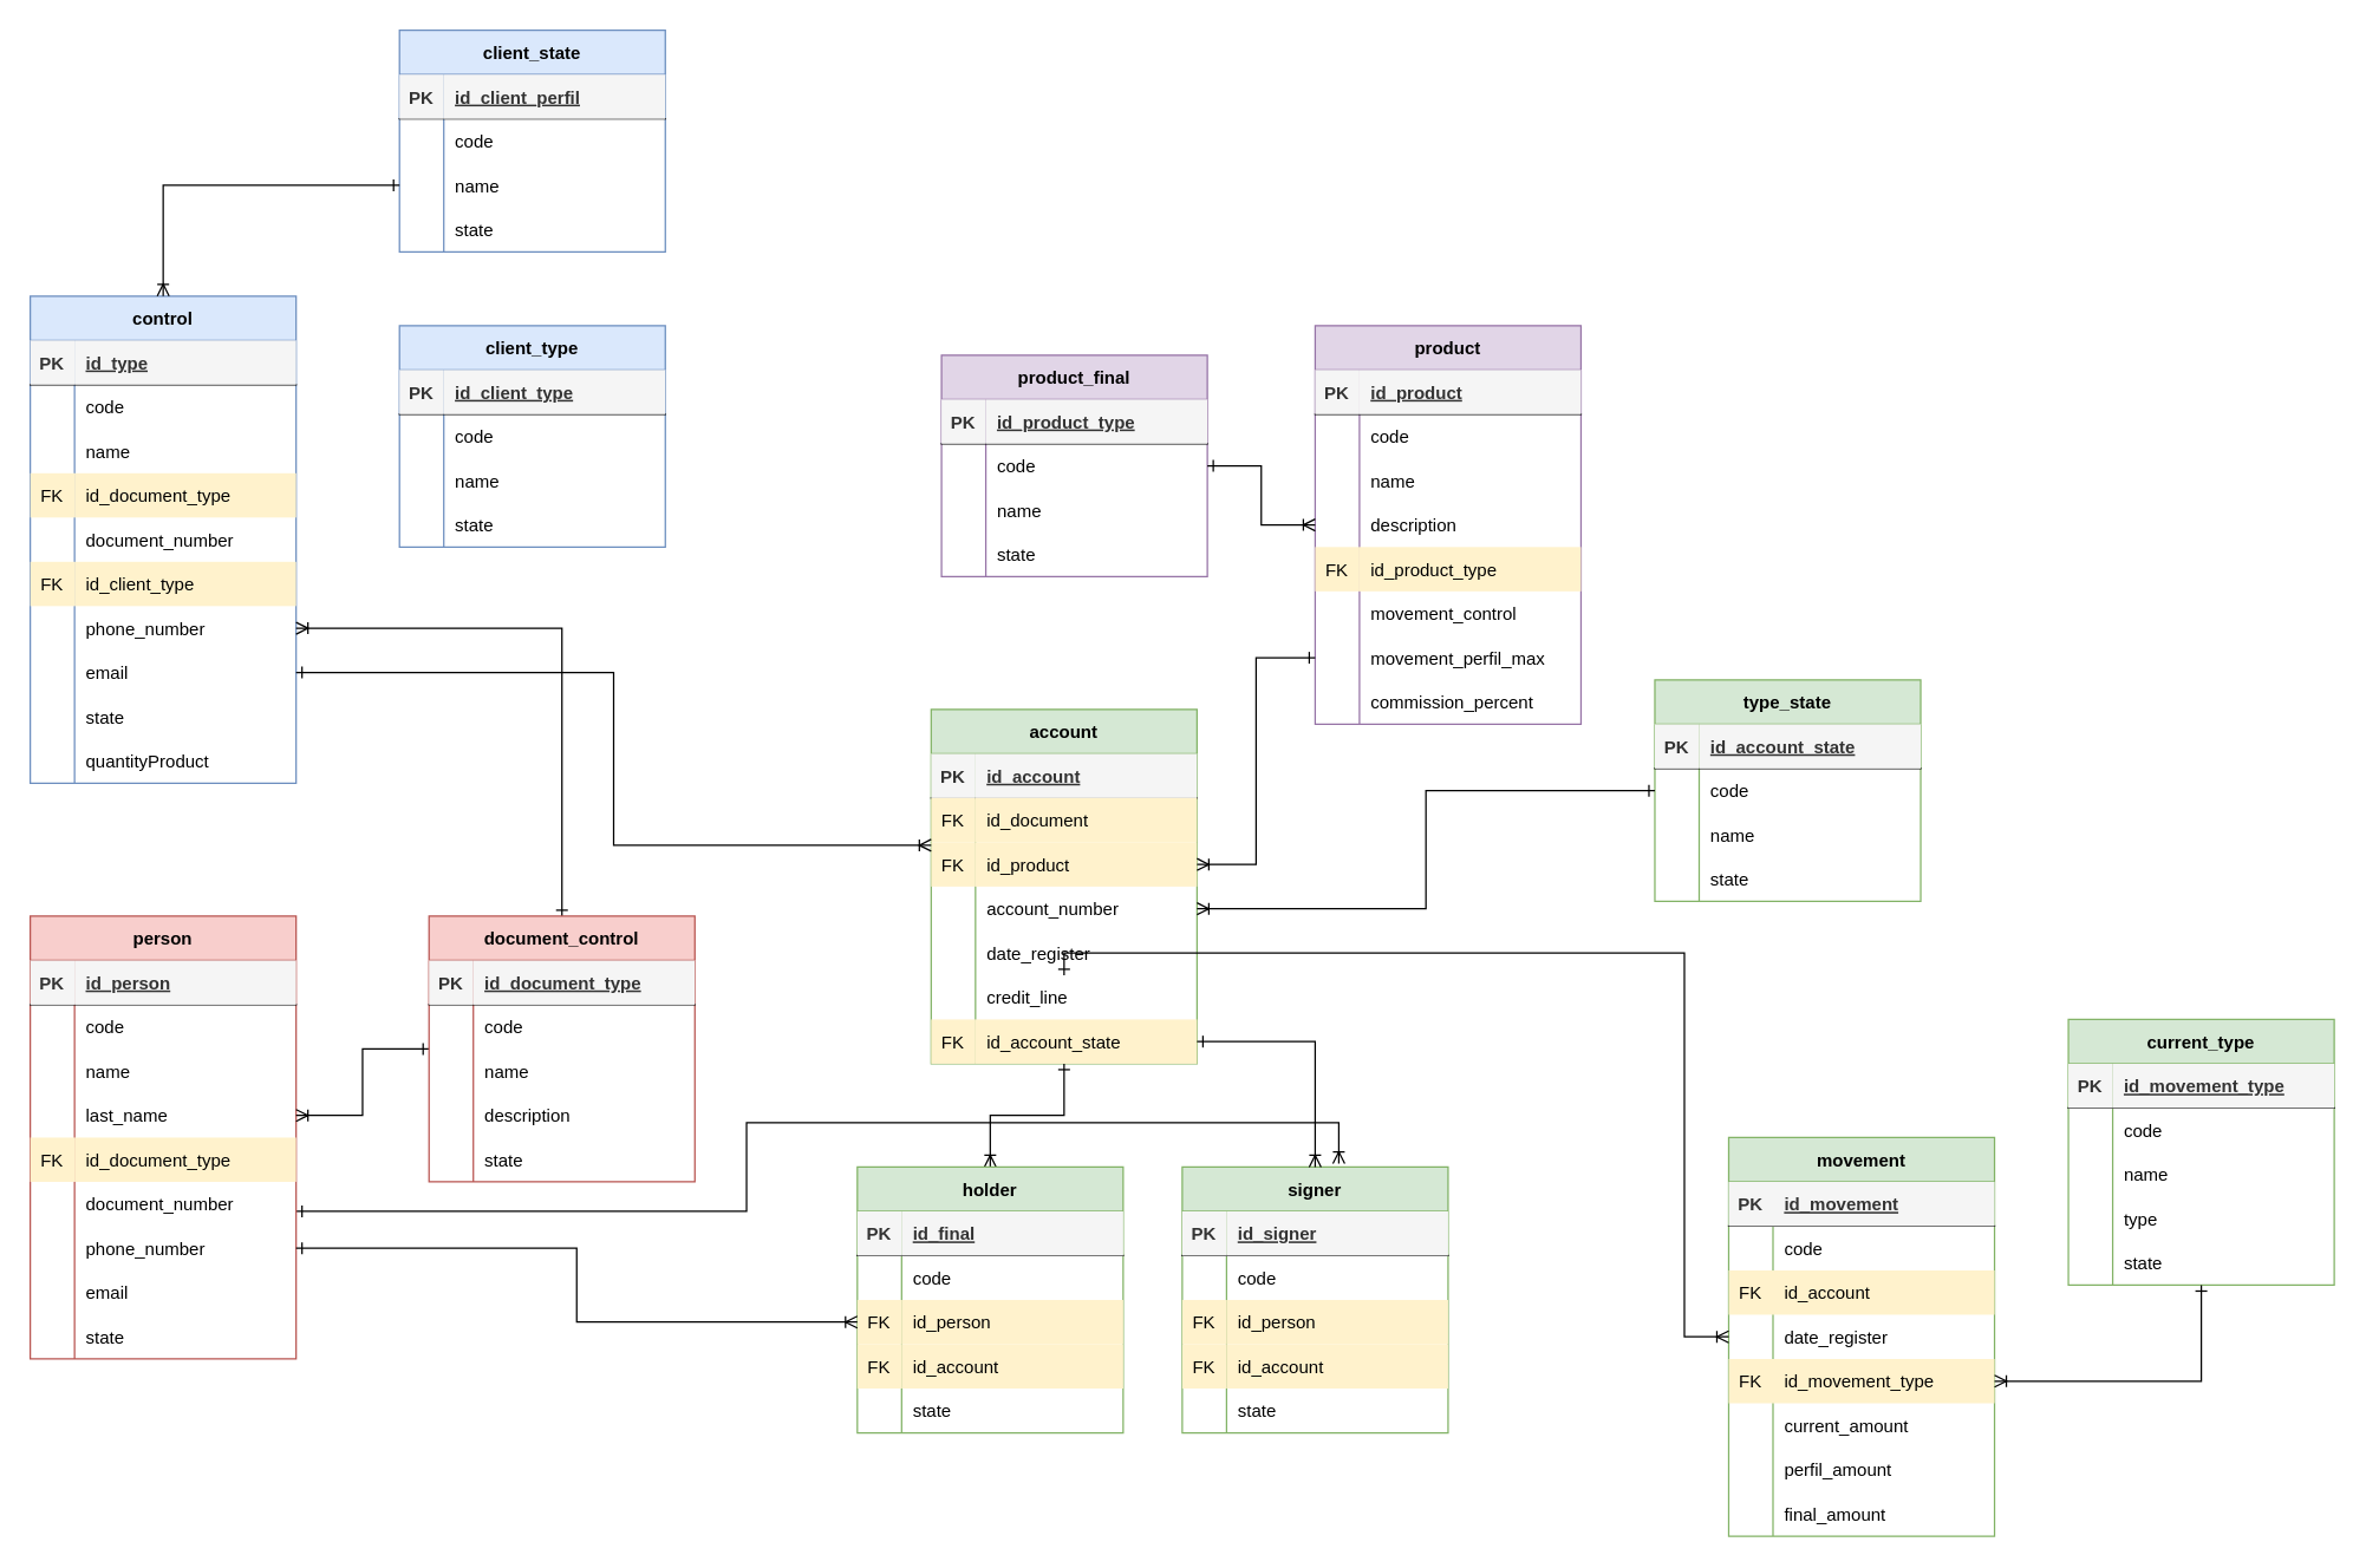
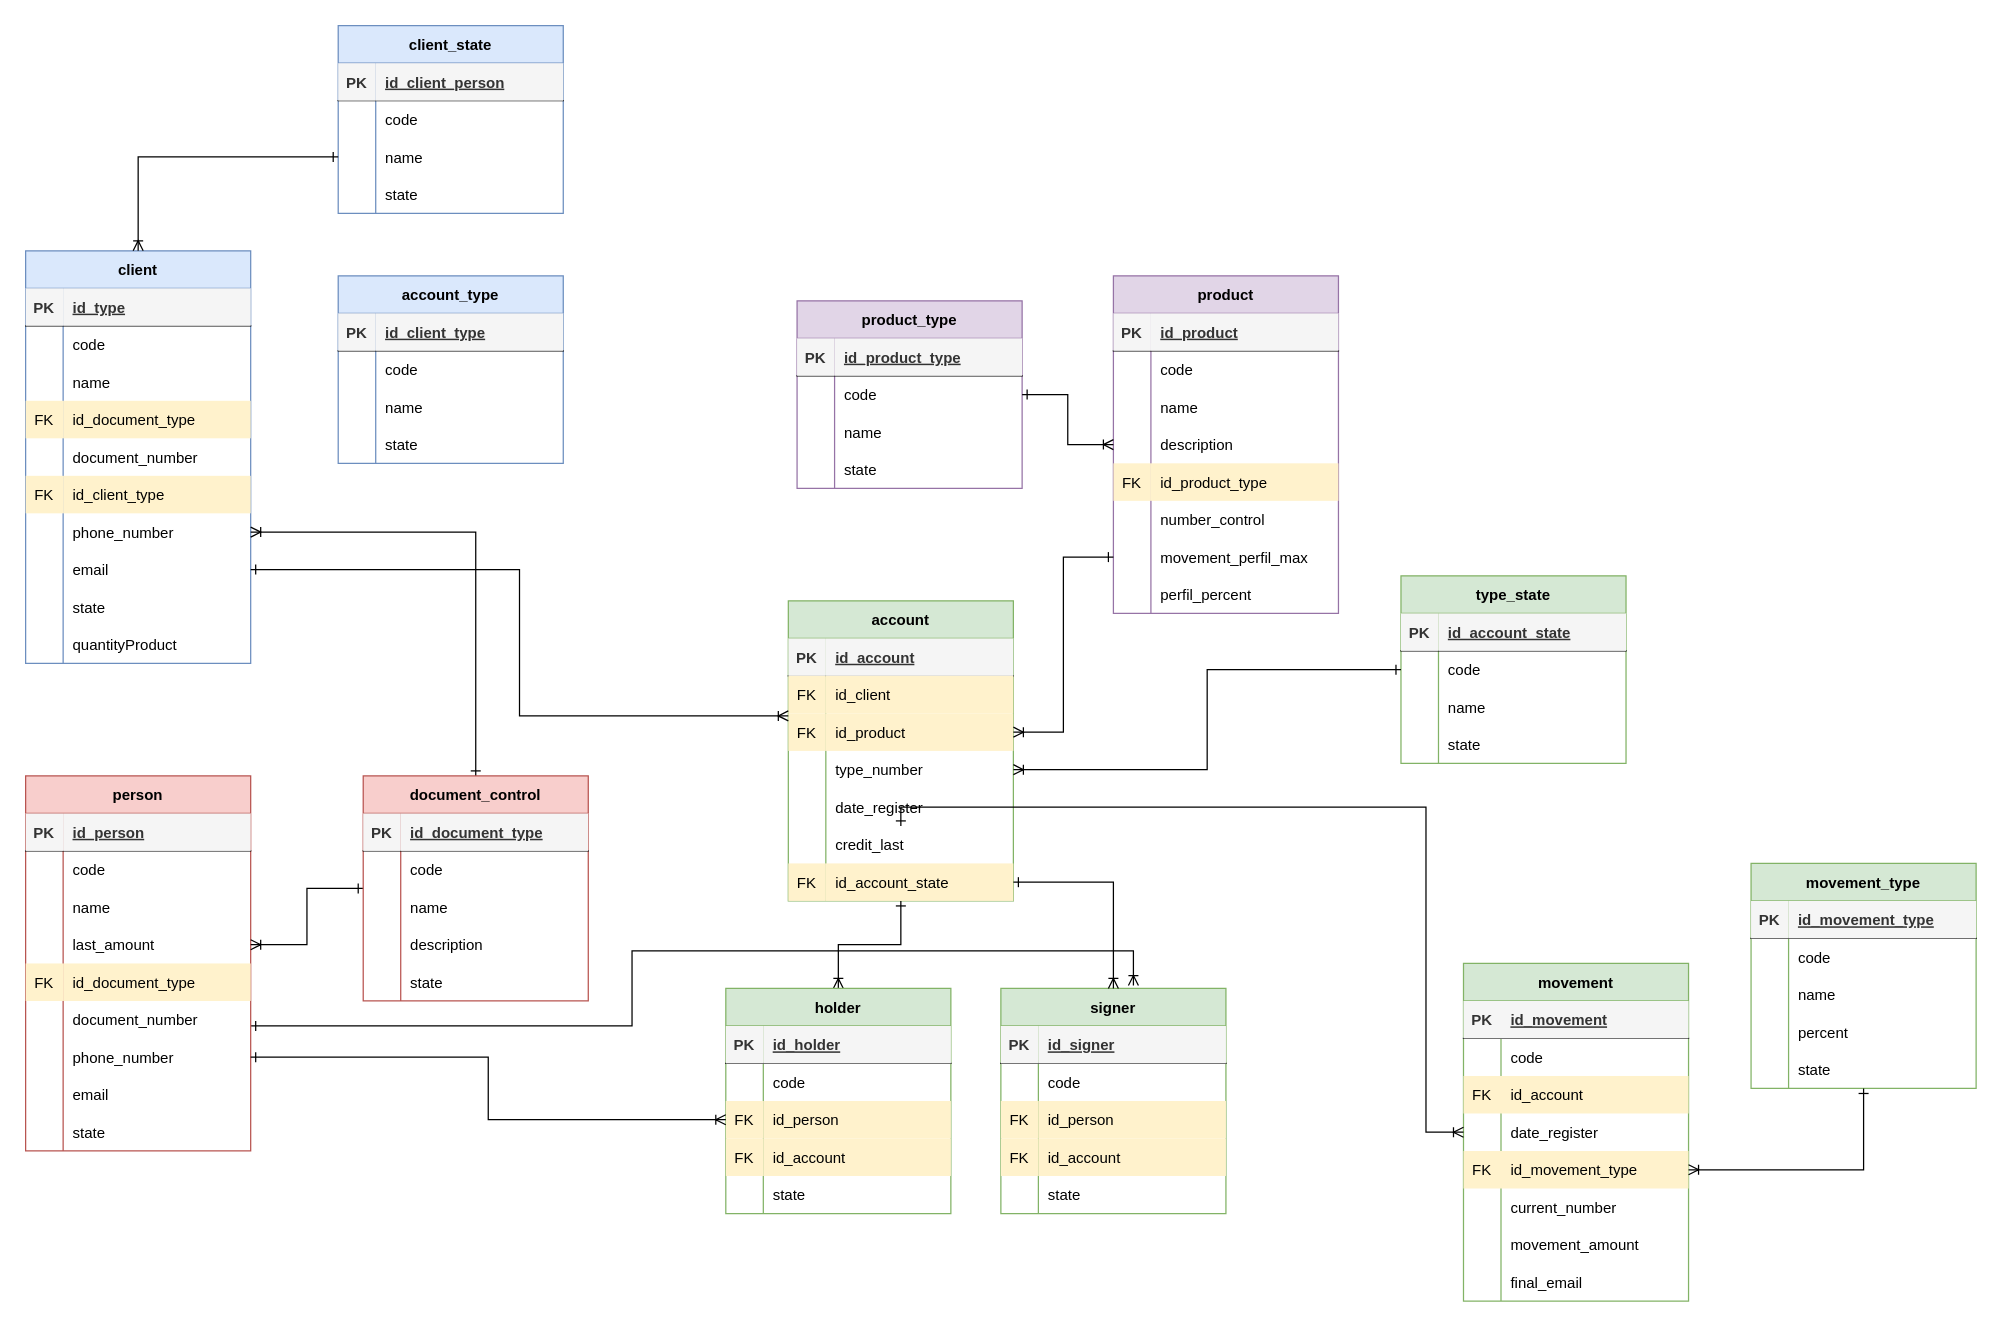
- <mxCell id="251" value="id_client_perfil" style="shape=partialRectangle;connectable=0;fillColor=#f5f5f5;top=0;left=0;bottom=0;right=0;align=left;spacingLeft=6;fontStyle=5;overflow=hidden;fontColor=#333333;strokeColor=#666666;" vertex="1" parent="249"><mxGeometry x="30" width="150" height="30" as="geometry"><mxRectangle width="150" height="30" as="alternateBounds" /></mxGeometry></mxCell>
+ <mxCell id="251" value="id_client_person" style="shape=partialRectangle;connectable=0;fillColor=#f5f5f5;top=0;left=0;bottom=0;right=0;align=left;spacingLeft=6;fontStyle=5;overflow=hidden;fontColor=#333333;strokeColor=#666666;" vertex="1" parent="249"><mxGeometry x="30" width="150" height="30" as="geometry"><mxRectangle width="150" height="30" as="alternateBounds" /></mxGeometry></mxCell>
- <mxCell id="2" value="control" style="shape=table;startSize=30;container=1;collapsible=1;childLayout=tableLayout;fixedRows=1;rowLines=0;fontStyle=1;align=center;resizeLast=1;fillColor=#dae8fc;strokeColor=#6c8ebf;" vertex="1" parent="1"><mxGeometry x="20" y="200" width="180" height="330" as="geometry" /></mxCell>
+ <mxCell id="2" value="client" style="shape=table;startSize=30;container=1;collapsible=1;childLayout=tableLayout;fixedRows=1;rowLines=0;fontStyle=1;align=center;resizeLast=1;fillColor=#dae8fc;strokeColor=#6c8ebf;" vertex="1" parent="1"><mxGeometry x="20" y="200" width="180" height="330" as="geometry" /></mxCell>
- <mxCell id="72" value="client_type" style="shape=table;startSize=30;container=1;collapsible=1;childLayout=tableLayout;fixedRows=1;rowLines=0;fontStyle=1;align=center;resizeLast=1;fillColor=#dae8fc;strokeColor=#6c8ebf;" vertex="1" parent="1"><mxGeometry x="270" y="220" width="180" height="150" as="geometry" /></mxCell>
+ <mxCell id="72" value="account_type" style="shape=table;startSize=30;container=1;collapsible=1;childLayout=tableLayout;fixedRows=1;rowLines=0;fontStyle=1;align=center;resizeLast=1;fillColor=#dae8fc;strokeColor=#6c8ebf;" vertex="1" parent="1"><mxGeometry x="270" y="220" width="180" height="150" as="geometry" /></mxCell>
- <mxCell id="59" value="product_final" style="shape=table;startSize=30;container=1;collapsible=1;childLayout=tableLayout;fixedRows=1;rowLines=0;fontStyle=1;align=center;resizeLast=1;fillColor=#e1d5e7;strokeColor=#9673a6;" vertex="1" parent="1"><mxGeometry x="637" y="240" width="180" height="150" as="geometry" /></mxCell>
+ <mxCell id="59" value="product_type" style="shape=table;startSize=30;container=1;collapsible=1;childLayout=tableLayout;fixedRows=1;rowLines=0;fontStyle=1;align=center;resizeLast=1;fillColor=#e1d5e7;strokeColor=#9673a6;" vertex="1" parent="1"><mxGeometry x="637" y="240" width="180" height="150" as="geometry" /></mxCell>
- <mxCell id="52" value="movement_control" style="shape=partialRectangle;connectable=0;fillColor=none;top=0;left=0;bottom=0;right=0;align=left;spacingLeft=6;overflow=hidden;" vertex="1" parent="50"><mxGeometry x="30" width="150" height="30" as="geometry"><mxRectangle width="150" height="30" as="alternateBounds" /></mxGeometry></mxCell>
+ <mxCell id="52" value="number_control" style="shape=partialRectangle;connectable=0;fillColor=none;top=0;left=0;bottom=0;right=0;align=left;spacingLeft=6;overflow=hidden;" vertex="1" parent="50"><mxGeometry x="30" width="150" height="30" as="geometry"><mxRectangle width="150" height="30" as="alternateBounds" /></mxGeometry></mxCell>
- <mxCell id="58" value="commission_percent" style="shape=partialRectangle;connectable=0;fillColor=none;top=0;left=0;bottom=0;right=0;align=left;spacingLeft=6;overflow=hidden;" vertex="1" parent="56"><mxGeometry x="30" width="150" height="30" as="geometry"><mxRectangle width="150" height="30" as="alternateBounds" /></mxGeometry></mxCell>
+ <mxCell id="58" value="perfil_percent" style="shape=partialRectangle;connectable=0;fillColor=none;top=0;left=0;bottom=0;right=0;align=left;spacingLeft=6;overflow=hidden;" vertex="1" parent="56"><mxGeometry x="30" width="150" height="30" as="geometry"><mxRectangle width="150" height="30" as="alternateBounds" /></mxGeometry></mxCell>
- <mxCell id="93" value="id_document" style="shape=partialRectangle;connectable=0;fillColor=#fff2cc;top=0;left=0;bottom=0;right=0;align=left;spacingLeft=6;overflow=hidden;strokeColor=#d6b656;" vertex="1" parent="91"><mxGeometry x="30" width="150" height="30" as="geometry"><mxRectangle width="150" height="30" as="alternateBounds" /></mxGeometry></mxCell>
+ <mxCell id="93" value="id_client" style="shape=partialRectangle;connectable=0;fillColor=#fff2cc;top=0;left=0;bottom=0;right=0;align=left;spacingLeft=6;overflow=hidden;strokeColor=#d6b656;" vertex="1" parent="91"><mxGeometry x="30" width="150" height="30" as="geometry"><mxRectangle width="150" height="30" as="alternateBounds" /></mxGeometry></mxCell>
- <mxCell id="99" value="account_number" style="shape=partialRectangle;connectable=0;fillColor=none;top=0;left=0;bottom=0;right=0;align=left;spacingLeft=6;overflow=hidden;" vertex="1" parent="97"><mxGeometry x="30" width="150" height="30" as="geometry"><mxRectangle width="150" height="30" as="alternateBounds" /></mxGeometry></mxCell>
+ <mxCell id="99" value="type_number" style="shape=partialRectangle;connectable=0;fillColor=none;top=0;left=0;bottom=0;right=0;align=left;spacingLeft=6;overflow=hidden;" vertex="1" parent="97"><mxGeometry x="30" width="150" height="30" as="geometry"><mxRectangle width="150" height="30" as="alternateBounds" /></mxGeometry></mxCell>
- <mxCell id="105" value="credit_line" style="shape=partialRectangle;connectable=0;fillColor=none;top=0;left=0;bottom=0;right=0;align=left;spacingLeft=6;overflow=hidden;" vertex="1" parent="103"><mxGeometry x="30" width="150" height="30" as="geometry"><mxRectangle width="150" height="30" as="alternateBounds" /></mxGeometry></mxCell>
+ <mxCell id="105" value="credit_last" style="shape=partialRectangle;connectable=0;fillColor=none;top=0;left=0;bottom=0;right=0;align=left;spacingLeft=6;overflow=hidden;" vertex="1" parent="103"><mxGeometry x="30" width="150" height="30" as="geometry"><mxRectangle width="150" height="30" as="alternateBounds" /></mxGeometry></mxCell>
- <mxCell id="230" value="current_type" style="shape=table;startSize=30;container=1;collapsible=1;childLayout=tableLayout;fixedRows=1;rowLines=0;fontStyle=1;align=center;resizeLast=1;fillColor=#d5e8d4;strokeColor=#82b366;" vertex="1" parent="1"><mxGeometry x="1400" y="690" width="180" height="180" as="geometry" /></mxCell>
+ <mxCell id="230" value="movement_type" style="shape=table;startSize=30;container=1;collapsible=1;childLayout=tableLayout;fixedRows=1;rowLines=0;fontStyle=1;align=center;resizeLast=1;fillColor=#d5e8d4;strokeColor=#82b366;" vertex="1" parent="1"><mxGeometry x="1400" y="690" width="180" height="180" as="geometry" /></mxCell>
- <mxCell id="122" value="last_name" style="shape=partialRectangle;connectable=0;fillColor=none;top=0;left=0;bottom=0;right=0;align=left;spacingLeft=6;overflow=hidden;" vertex="1" parent="120"><mxGeometry x="30" width="150" height="30" as="geometry"><mxRectangle width="150" height="30" as="alternateBounds" /></mxGeometry></mxCell>
+ <mxCell id="122" value="last_amount" style="shape=partialRectangle;connectable=0;fillColor=none;top=0;left=0;bottom=0;right=0;align=left;spacingLeft=6;overflow=hidden;" vertex="1" parent="120"><mxGeometry x="30" width="150" height="30" as="geometry"><mxRectangle width="150" height="30" as="alternateBounds" /></mxGeometry></mxCell>
- <mxCell id="242" value="type" style="shape=partialRectangle;connectable=0;fillColor=none;top=0;left=0;bottom=0;right=0;align=left;spacingLeft=6;overflow=hidden;" vertex="1" parent="240"><mxGeometry x="30" width="150" height="30" as="geometry"><mxRectangle width="150" height="30" as="alternateBounds" /></mxGeometry></mxCell>
+ <mxCell id="242" value="percent" style="shape=partialRectangle;connectable=0;fillColor=none;top=0;left=0;bottom=0;right=0;align=left;spacingLeft=6;overflow=hidden;" vertex="1" parent="240"><mxGeometry x="30" width="150" height="30" as="geometry"><mxRectangle width="150" height="30" as="alternateBounds" /></mxGeometry></mxCell>
- <mxCell id="158" value="id_final" style="shape=partialRectangle;connectable=0;fillColor=#f5f5f5;top=0;left=0;bottom=0;right=0;align=left;spacingLeft=6;fontStyle=5;overflow=hidden;fontColor=#333333;strokeColor=#666666;" vertex="1" parent="156"><mxGeometry x="30" width="150" height="30" as="geometry"><mxRectangle width="150" height="30" as="alternateBounds" /></mxGeometry></mxCell>
+ <mxCell id="158" value="id_holder" style="shape=partialRectangle;connectable=0;fillColor=#f5f5f5;top=0;left=0;bottom=0;right=0;align=left;spacingLeft=6;fontStyle=5;overflow=hidden;fontColor=#333333;strokeColor=#666666;" vertex="1" parent="156"><mxGeometry x="30" width="150" height="30" as="geometry"><mxRectangle width="150" height="30" as="alternateBounds" /></mxGeometry></mxCell>
- <mxCell id="223" value="current_amount" style="shape=partialRectangle;connectable=0;fillColor=none;top=0;left=0;bottom=0;right=0;align=left;spacingLeft=6;overflow=hidden;" vertex="1" parent="221"><mxGeometry x="30" width="150" height="30" as="geometry"><mxRectangle width="150" height="30" as="alternateBounds" /></mxGeometry></mxCell>
+ <mxCell id="223" value="current_number" style="shape=partialRectangle;connectable=0;fillColor=none;top=0;left=0;bottom=0;right=0;align=left;spacingLeft=6;overflow=hidden;" vertex="1" parent="221"><mxGeometry x="30" width="150" height="30" as="geometry"><mxRectangle width="150" height="30" as="alternateBounds" /></mxGeometry></mxCell>
- <mxCell id="226" value="perfil_amount" style="shape=partialRectangle;connectable=0;fillColor=none;top=0;left=0;bottom=0;right=0;align=left;spacingLeft=6;overflow=hidden;" vertex="1" parent="224"><mxGeometry x="30" width="150" height="30" as="geometry"><mxRectangle width="150" height="30" as="alternateBounds" /></mxGeometry></mxCell>
+ <mxCell id="226" value="movement_amount" style="shape=partialRectangle;connectable=0;fillColor=none;top=0;left=0;bottom=0;right=0;align=left;spacingLeft=6;overflow=hidden;" vertex="1" parent="224"><mxGeometry x="30" width="150" height="30" as="geometry"><mxRectangle width="150" height="30" as="alternateBounds" /></mxGeometry></mxCell>
- <mxCell id="229" value="final_amount" style="shape=partialRectangle;connectable=0;fillColor=none;top=0;left=0;bottom=0;right=0;align=left;spacingLeft=6;overflow=hidden;" vertex="1" parent="227"><mxGeometry x="30" width="150" height="30" as="geometry"><mxRectangle width="150" height="30" as="alternateBounds" /></mxGeometry></mxCell>
+ <mxCell id="229" value="final_email" style="shape=partialRectangle;connectable=0;fillColor=none;top=0;left=0;bottom=0;right=0;align=left;spacingLeft=6;overflow=hidden;" vertex="1" parent="227"><mxGeometry x="30" width="150" height="30" as="geometry"><mxRectangle width="150" height="30" as="alternateBounds" /></mxGeometry></mxCell>
